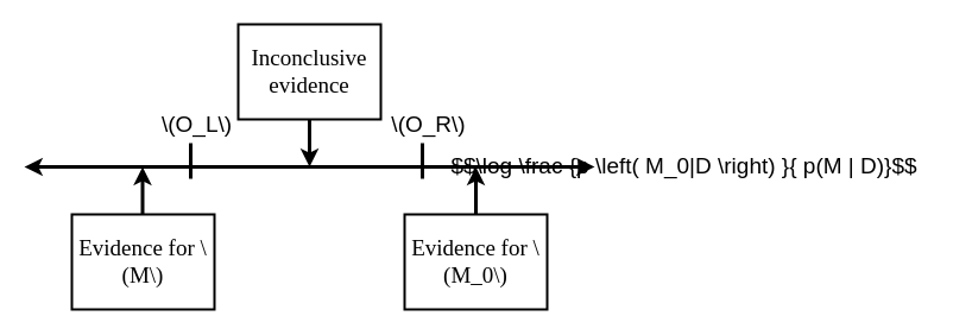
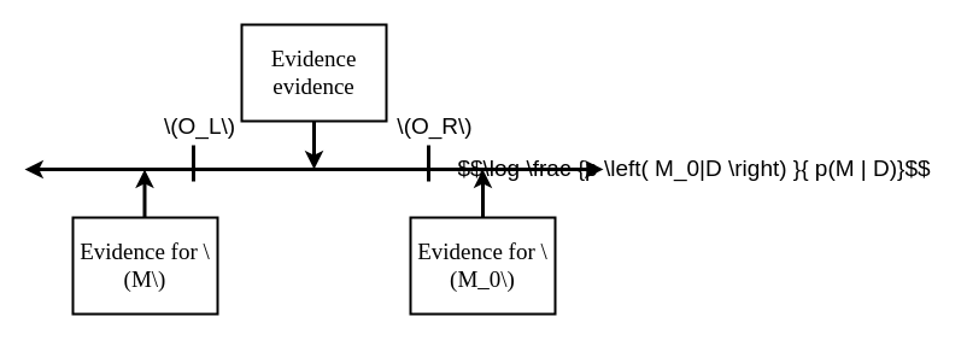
- <mxCell id="4" value="Inconclusive evidence" style="rounded=0;whiteSpace=wrap;html=1;fontSize=19;strokeWidth=2;fontFamily=Times New Roman;" vertex="1" parent="1"><mxGeometry x="200" y="20" width="120" height="80" as="geometry" /></mxCell>
+ <mxCell id="4" value="Evidence evidence" style="rounded=0;whiteSpace=wrap;html=1;fontSize=19;strokeWidth=2;fontFamily=Times New Roman;" vertex="1" parent="1"><mxGeometry x="200" y="20" width="120" height="80" as="geometry" /></mxCell>
